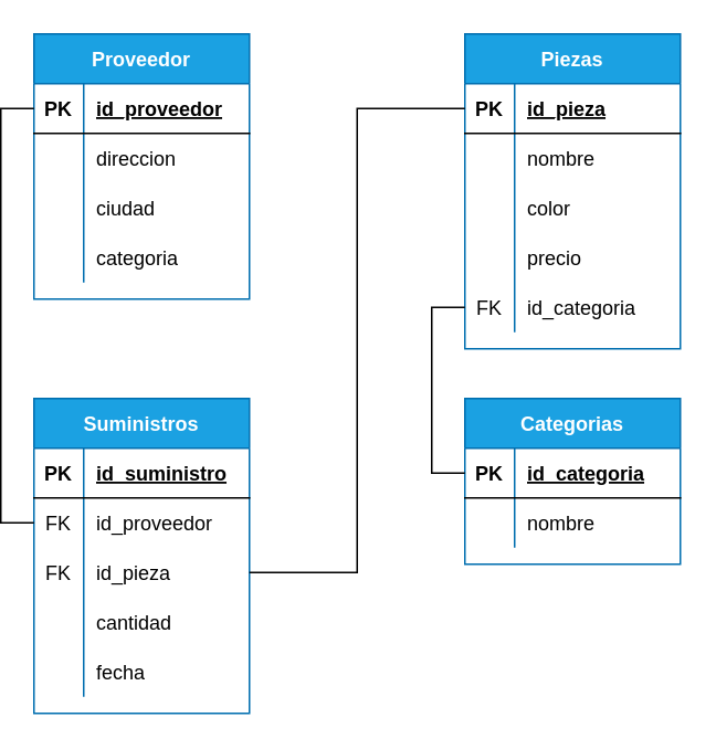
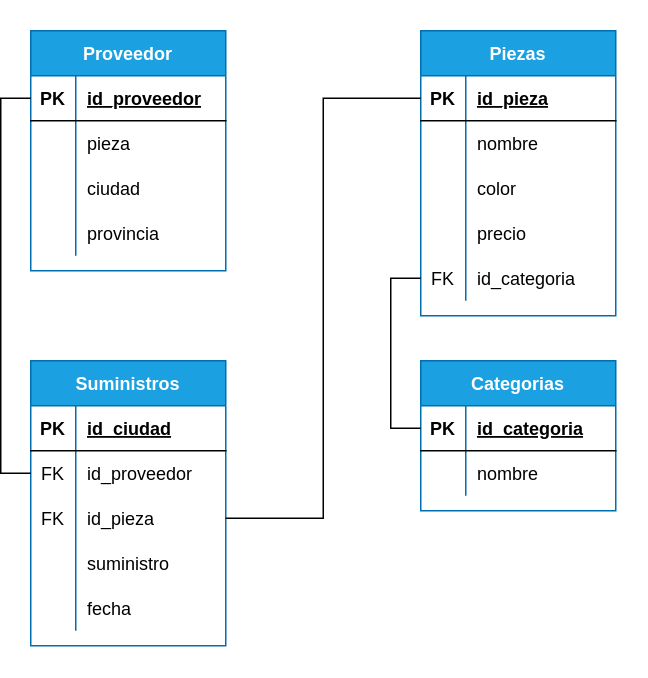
- <mxCell id="8" value="direccion" style="shape=partialRectangle;connectable=0;fillColor=none;top=0;left=0;bottom=0;right=0;align=left;spacingLeft=6;overflow=hidden;" vertex="1" parent="6"><mxGeometry x="30" width="100" height="30" as="geometry"><mxRectangle width="100" height="30" as="alternateBounds" /></mxGeometry></mxCell>
+ <mxCell id="8" value="pieza" style="shape=partialRectangle;connectable=0;fillColor=none;top=0;left=0;bottom=0;right=0;align=left;spacingLeft=6;overflow=hidden;" vertex="1" parent="6"><mxGeometry x="30" width="100" height="30" as="geometry"><mxRectangle width="100" height="30" as="alternateBounds" /></mxGeometry></mxCell>
- <mxCell id="14" value="categoria" style="shape=partialRectangle;connectable=0;fillColor=none;top=0;left=0;bottom=0;right=0;align=left;spacingLeft=6;overflow=hidden;" vertex="1" parent="12"><mxGeometry x="30" width="100" height="30" as="geometry"><mxRectangle width="100" height="30" as="alternateBounds" /></mxGeometry></mxCell>
+ <mxCell id="14" value="provincia" style="shape=partialRectangle;connectable=0;fillColor=none;top=0;left=0;bottom=0;right=0;align=left;spacingLeft=6;overflow=hidden;" vertex="1" parent="12"><mxGeometry x="30" width="100" height="30" as="geometry"><mxRectangle width="100" height="30" as="alternateBounds" /></mxGeometry></mxCell>
- <mxCell id="18" value="id_suministro" style="shape=partialRectangle;connectable=0;fillColor=none;top=0;left=0;bottom=0;right=0;align=left;spacingLeft=6;fontStyle=5;overflow=hidden;" vertex="1" parent="16"><mxGeometry x="30" width="100" height="30" as="geometry"><mxRectangle width="100" height="30" as="alternateBounds" /></mxGeometry></mxCell>
+ <mxCell id="18" value="id_ciudad" style="shape=partialRectangle;connectable=0;fillColor=none;top=0;left=0;bottom=0;right=0;align=left;spacingLeft=6;fontStyle=5;overflow=hidden;" vertex="1" parent="16"><mxGeometry x="30" width="100" height="30" as="geometry"><mxRectangle width="100" height="30" as="alternateBounds" /></mxGeometry></mxCell>
- <mxCell id="27" value="cantidad" style="shape=partialRectangle;connectable=0;fillColor=none;top=0;left=0;bottom=0;right=0;align=left;spacingLeft=6;overflow=hidden;" vertex="1" parent="25"><mxGeometry x="30" width="100" height="30" as="geometry"><mxRectangle width="100" height="30" as="alternateBounds" /></mxGeometry></mxCell>
+ <mxCell id="27" value="suministro" style="shape=partialRectangle;connectable=0;fillColor=none;top=0;left=0;bottom=0;right=0;align=left;spacingLeft=6;overflow=hidden;" vertex="1" parent="25"><mxGeometry x="30" width="100" height="30" as="geometry"><mxRectangle width="100" height="30" as="alternateBounds" /></mxGeometry></mxCell>
